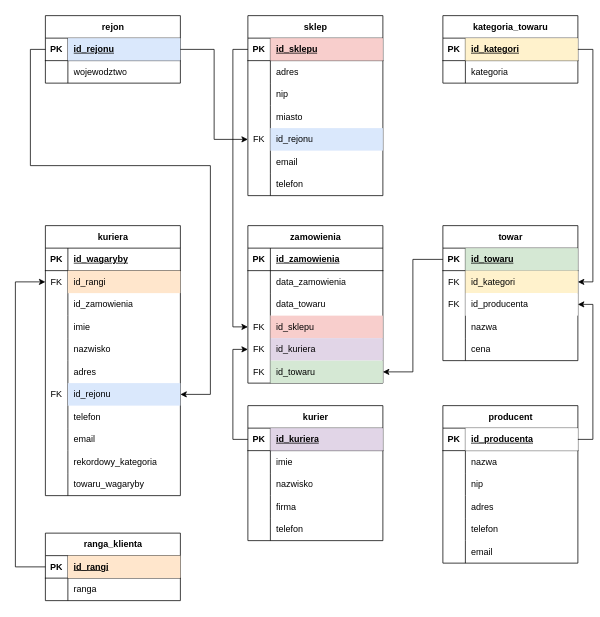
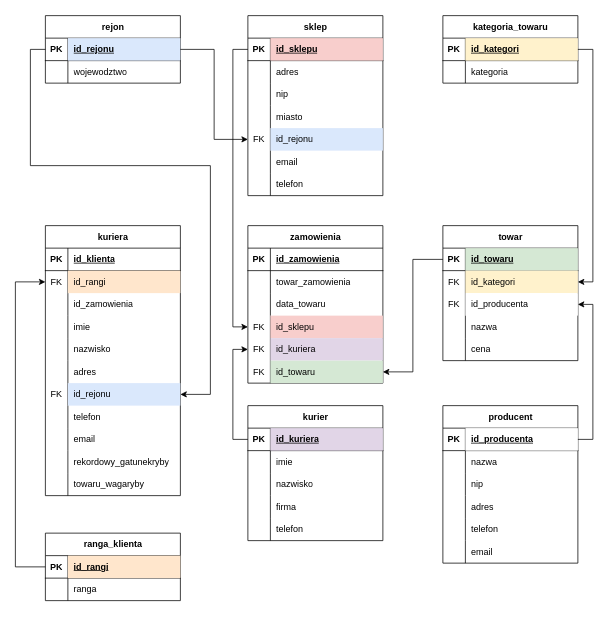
- <mxCell id="12" value="id_wagaryby" style="shape=partialRectangle;connectable=0;fillColor=none;top=0;left=0;bottom=0;right=0;align=left;spacingLeft=6;fontStyle=5;overflow=hidden;whiteSpace=wrap;html=1;" vertex="1" parent="10"><mxGeometry x="30" width="150" height="30" as="geometry"><mxRectangle width="150" height="30" as="alternateBounds" /></mxGeometry></mxCell>
+ <mxCell id="12" value="id_klienta" style="shape=partialRectangle;connectable=0;fillColor=none;top=0;left=0;bottom=0;right=0;align=left;spacingLeft=6;fontStyle=5;overflow=hidden;whiteSpace=wrap;html=1;" vertex="1" parent="10"><mxGeometry x="30" width="150" height="30" as="geometry"><mxRectangle width="150" height="30" as="alternateBounds" /></mxGeometry></mxCell>
- <mxCell id="79" value="data_zamowienia" style="shape=partialRectangle;connectable=0;fillColor=none;top=0;left=0;bottom=0;right=0;align=left;spacingLeft=6;overflow=hidden;whiteSpace=wrap;html=1;" vertex="1" parent="77"><mxGeometry x="30" width="150" height="30" as="geometry"><mxRectangle width="150" height="30" as="alternateBounds" /></mxGeometry></mxCell>
+ <mxCell id="79" value="towar_zamowienia" style="shape=partialRectangle;connectable=0;fillColor=none;top=0;left=0;bottom=0;right=0;align=left;spacingLeft=6;overflow=hidden;whiteSpace=wrap;html=1;" vertex="1" parent="77"><mxGeometry x="30" width="150" height="30" as="geometry"><mxRectangle width="150" height="30" as="alternateBounds" /></mxGeometry></mxCell>
- <mxCell id="39" value="rekordowy_kategoria" style="shape=partialRectangle;connectable=0;fillColor=none;top=0;left=0;bottom=0;right=0;align=left;spacingLeft=6;overflow=hidden;whiteSpace=wrap;html=1;" vertex="1" parent="37"><mxGeometry x="30" width="150" height="30" as="geometry"><mxRectangle width="150" height="30" as="alternateBounds" /></mxGeometry></mxCell>
+ <mxCell id="39" value="rekordowy_gatunekryby" style="shape=partialRectangle;connectable=0;fillColor=none;top=0;left=0;bottom=0;right=0;align=left;spacingLeft=6;overflow=hidden;whiteSpace=wrap;html=1;" vertex="1" parent="37"><mxGeometry x="30" width="150" height="30" as="geometry"><mxRectangle width="150" height="30" as="alternateBounds" /></mxGeometry></mxCell>
